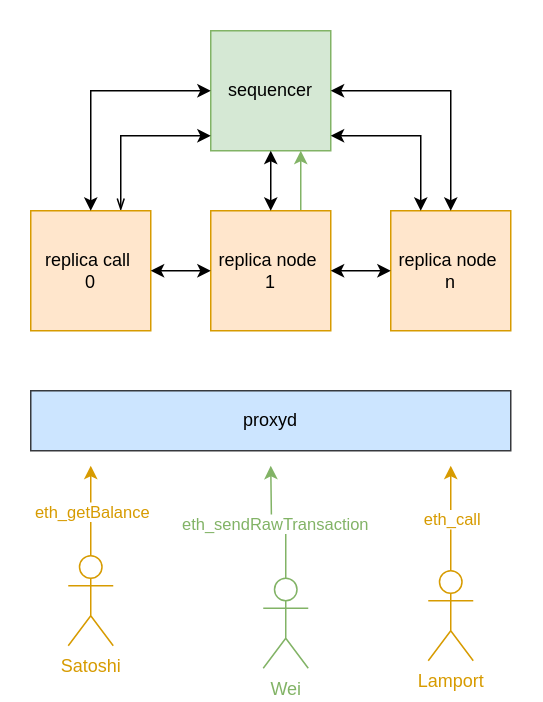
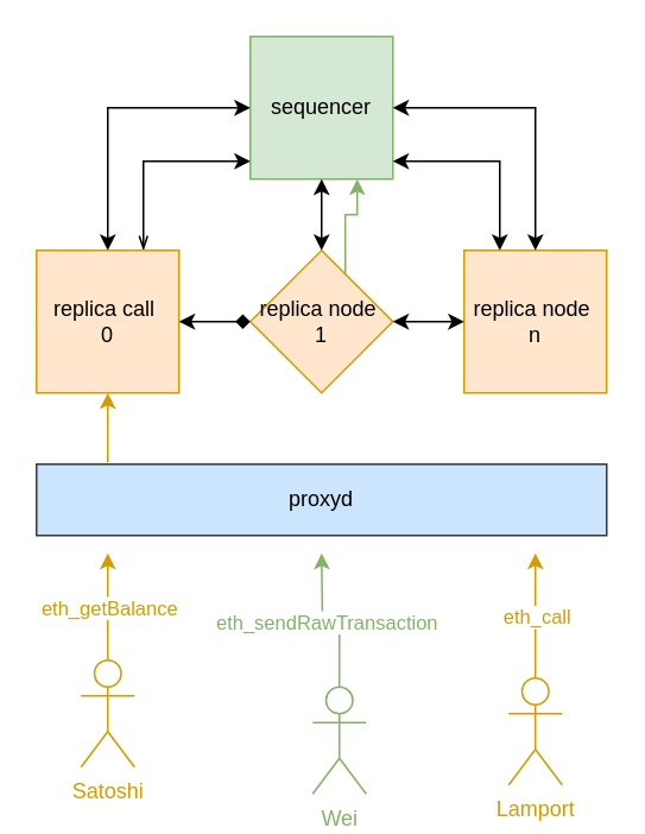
- <mxCell id="15" value="" style="endArrow=classic;startArrow=classic;html=1;rounded=0;exitX=1;exitY=0.5;exitDx=0;exitDy=0;entryX=0;entryY=0.5;entryDx=0;entryDy=0;" parent="1" source="4" target="7" edge="1"><mxGeometry width="50" height="50" relative="1" as="geometry"><mxPoint x="200" y="370" as="sourcePoint" /><mxPoint x="250" y="320" as="targetPoint" /></mxGeometry></mxCell>
+ <mxCell id="15" value="" style="endArrow=diamond;startArrow=classic;html=1;rounded=0;exitX=1;exitY=0.5;exitDx=0;exitDy=0;entryX=0;entryY=0.5;entryDx=0;entryDy=0;" parent="1" source="4" target="7" edge="1"><mxGeometry width="50" height="50" relative="1" as="geometry"><mxPoint x="200" y="370" as="sourcePoint" /><mxPoint x="250" y="320" as="targetPoint" /></mxGeometry></mxCell>
- <mxCell id="7" value="replica node&amp;nbsp;&lt;br&gt;1" style="whiteSpace=wrap;html=1;aspect=fixed;fillColor=#ffe6cc;strokeColor=#d79b00;" parent="1" vertex="1"><mxGeometry x="140" y="140" width="80" height="80" as="geometry" /></mxCell>
+ <mxCell id="7" value="replica node&amp;nbsp;&lt;br&gt;1" style="rhombus;whiteSpace=wrap;html=1;aspect=fixed;fillColor=#ffe6cc;strokeColor=#d79b00;" parent="1" vertex="1"><mxGeometry x="140" y="140" width="80" height="80" as="geometry" /></mxCell>
+ <mxCell id="23" value="" style="endArrow=classic;html=1;rounded=0;exitX=0.125;exitY=-0.025;exitDx=0;exitDy=0;exitPerimeter=0;entryX=0.5;entryY=1;entryDx=0;entryDy=0;strokeColor=#D79B00;" parent="1" source="5" target="4" edge="1"><mxGeometry width="50" height="50" relative="1" as="geometry"><mxPoint x="200" y="370" as="sourcePoint" /><mxPoint x="250" y="320" as="targetPoint" /></mxGeometry></mxCell>
